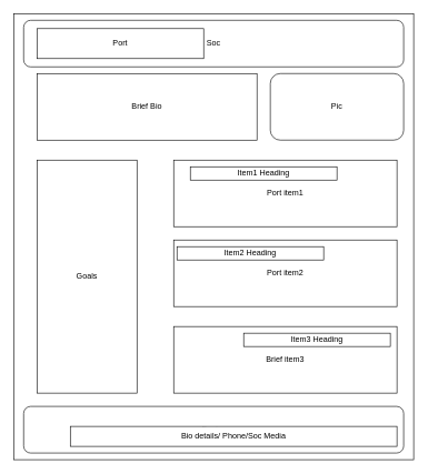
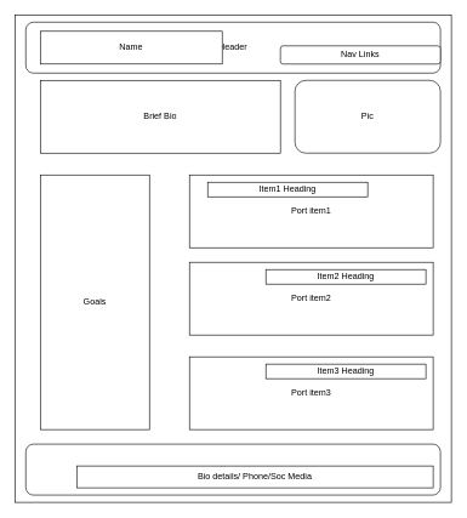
- <mxCell id="4" value="Port" style="rounded=0;whiteSpace=wrap;html=1;" parent="1" vertex="1"><mxGeometry x="55" y="42.5" width="250" height="45" as="geometry" /></mxCell>
+ <mxCell id="4" value="Name" style="rounded=0;whiteSpace=wrap;html=1;" parent="1" vertex="1"><mxGeometry x="55" y="42.5" width="250" height="45" as="geometry" /></mxCell>
- <mxCell id="3" value="&lt;div style=&quot;&quot;&gt;&lt;span style=&quot;background-color: initial;&quot;&gt;Soc&lt;/span&gt;&lt;/div&gt;" style="rounded=1;whiteSpace=wrap;html=1;align=center;" parent="1" vertex="1"><mxGeometry x="35" y="30" width="570" height="70" as="geometry" /></mxCell>
+ <mxCell id="3" value="&lt;div style=&quot;&quot;&gt;&lt;span style=&quot;background-color: initial;&quot;&gt;Header&lt;/span&gt;&lt;/div&gt;" style="rounded=1;whiteSpace=wrap;html=1;align=center;" parent="1" vertex="1"><mxGeometry x="35" y="30" width="570" height="70" as="geometry" /></mxCell>
+ <mxCell id="5" value="Nav Links" style="rounded=1;whiteSpace=wrap;html=1;" parent="1" vertex="1"><mxGeometry x="385" y="62.5" width="220" height="25" as="geometry" /></mxCell>
- <mxCell id="14" value="Item2 Heading" style="rounded=0;whiteSpace=wrap;html=1;" parent="1" vertex="1"><mxGeometry x="265" y="370" width="220" height="20" as="geometry" /></mxCell>
+ <mxCell id="14" value="Item2 Heading" style="rounded=0;whiteSpace=wrap;html=1;" parent="1" vertex="1"><mxGeometry x="365" y="370" width="220" height="20" as="geometry" /></mxCell>
- <mxCell id="13" value="Brief item3" style="rounded=0;whiteSpace=wrap;html=1;" parent="1" vertex="1"><mxGeometry x="260" y="490" width="335" height="100" as="geometry" /></mxCell>
+ <mxCell id="13" value="Port item3" style="rounded=0;whiteSpace=wrap;html=1;" parent="1" vertex="1"><mxGeometry x="260" y="490" width="335" height="100" as="geometry" /></mxCell>
